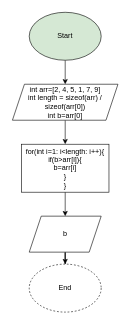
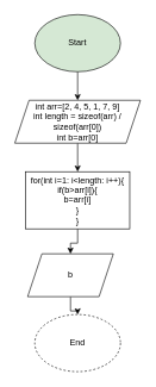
- <mxCell id="9" value="b" style="shape=parallelogram;perimeter=parallelogramPerimeter;whiteSpace=wrap;html=1;fixedSize=1;" vertex="1" parent="1"><mxGeometry x="48" y="360" width="120" height="60" as="geometry" /></mxCell>
+ <mxCell id="9" value="b" style="shape=parallelogram;perimeter=parallelogramPerimeter;whiteSpace=wrap;html=1;fixedSize=1;" vertex="1" parent="1"><mxGeometry x="38" y="355" width="120" height="60" as="geometry" /></mxCell>
